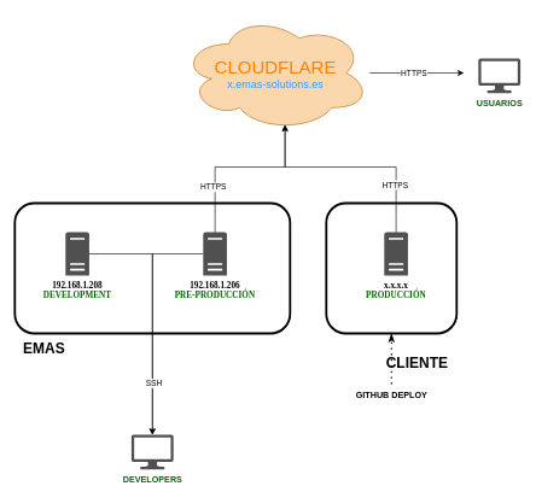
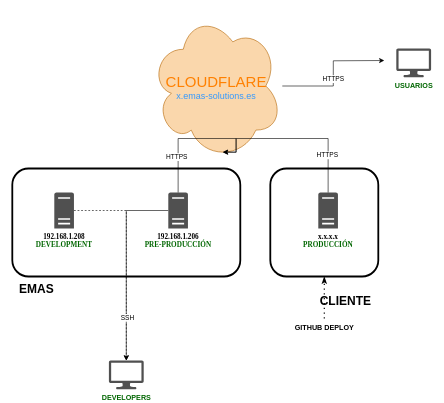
- <mxCell id="12" value="&lt;font color=&quot;#ff8000&quot; style=&quot;font-size: 25px;&quot;&gt;CLOUDFLARE&lt;/font&gt;&lt;br&gt;&lt;font color=&quot;#3399ff&quot; style=&quot;font-size: 15px;&quot;&gt;x.emas-solutions.es&lt;/font&gt;&lt;font color=&quot;#3399ff&quot; style=&quot;font-size: 15px;&quot;&gt;&lt;br&gt;&lt;/font&gt;" style="ellipse;shape=cloud;whiteSpace=wrap;html=1;fillColor=#fad7ac;strokeColor=#b46504;" vertex="1" parent="1"><mxGeometry x="250" y="20" width="260" height="160" as="geometry" /></mxCell>
+ <mxCell id="12" value="&lt;font color=&quot;#ff8000&quot; style=&quot;font-size: 25px;&quot;&gt;CLOUDFLARE&lt;/font&gt;&lt;br&gt;&lt;font color=&quot;#3399ff&quot; style=&quot;font-size: 15px;&quot;&gt;x.emas-solutions.es&lt;/font&gt;&lt;font color=&quot;#3399ff&quot; style=&quot;font-size: 15px;&quot;&gt;&lt;br&gt;&lt;/font&gt;" style="ellipse;shape=cloud;whiteSpace=wrap;html=1;fillColor=#fad7ac;strokeColor=#b46504;" vertex="1" parent="1"><mxGeometry x="250" y="20" width="220" height="245" as="geometry" /></mxCell>
- <mxCell id="3" style="edgeStyle=orthogonalEdgeStyle;rounded=0;orthogonalLoop=1;jettySize=auto;html=1;" edge="1" parent="1" source="4" target="20"><mxGeometry relative="1" as="geometry" /></mxCell>
+ <mxCell id="3" style="edgeStyle=orthogonalEdgeStyle;rounded=0;orthogonalLoop=1;jettySize=auto;html=1;dashed=1;" edge="1" parent="1" source="4" target="20"><mxGeometry relative="1" as="geometry" /></mxCell>
